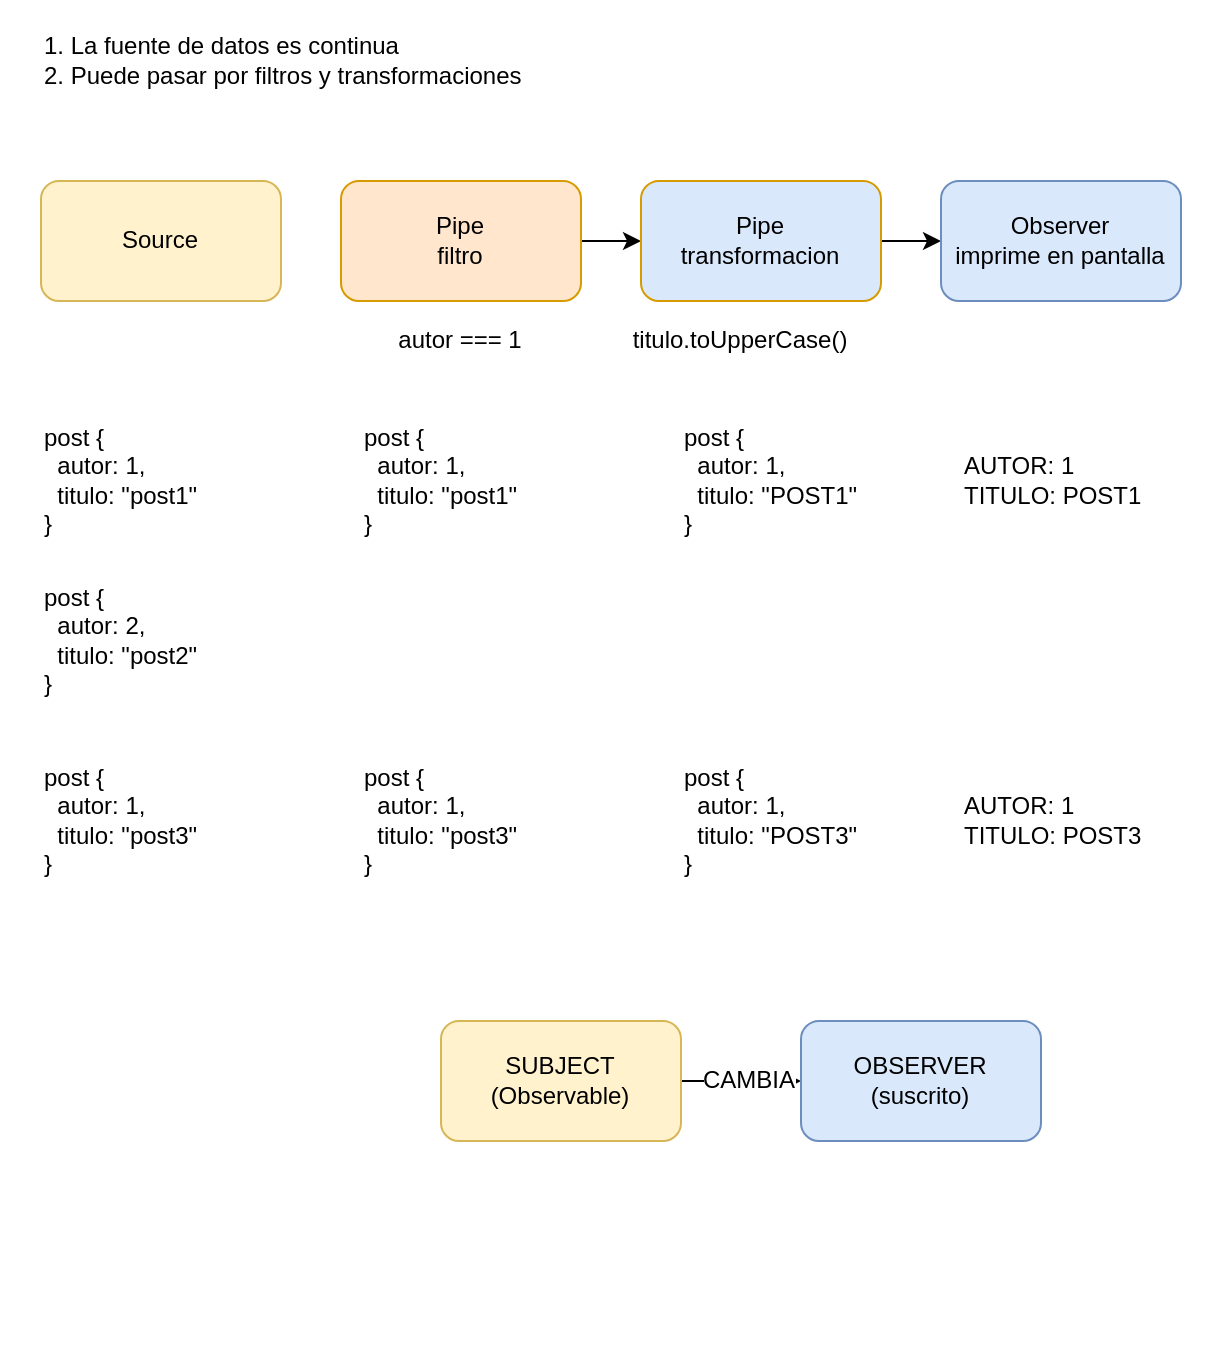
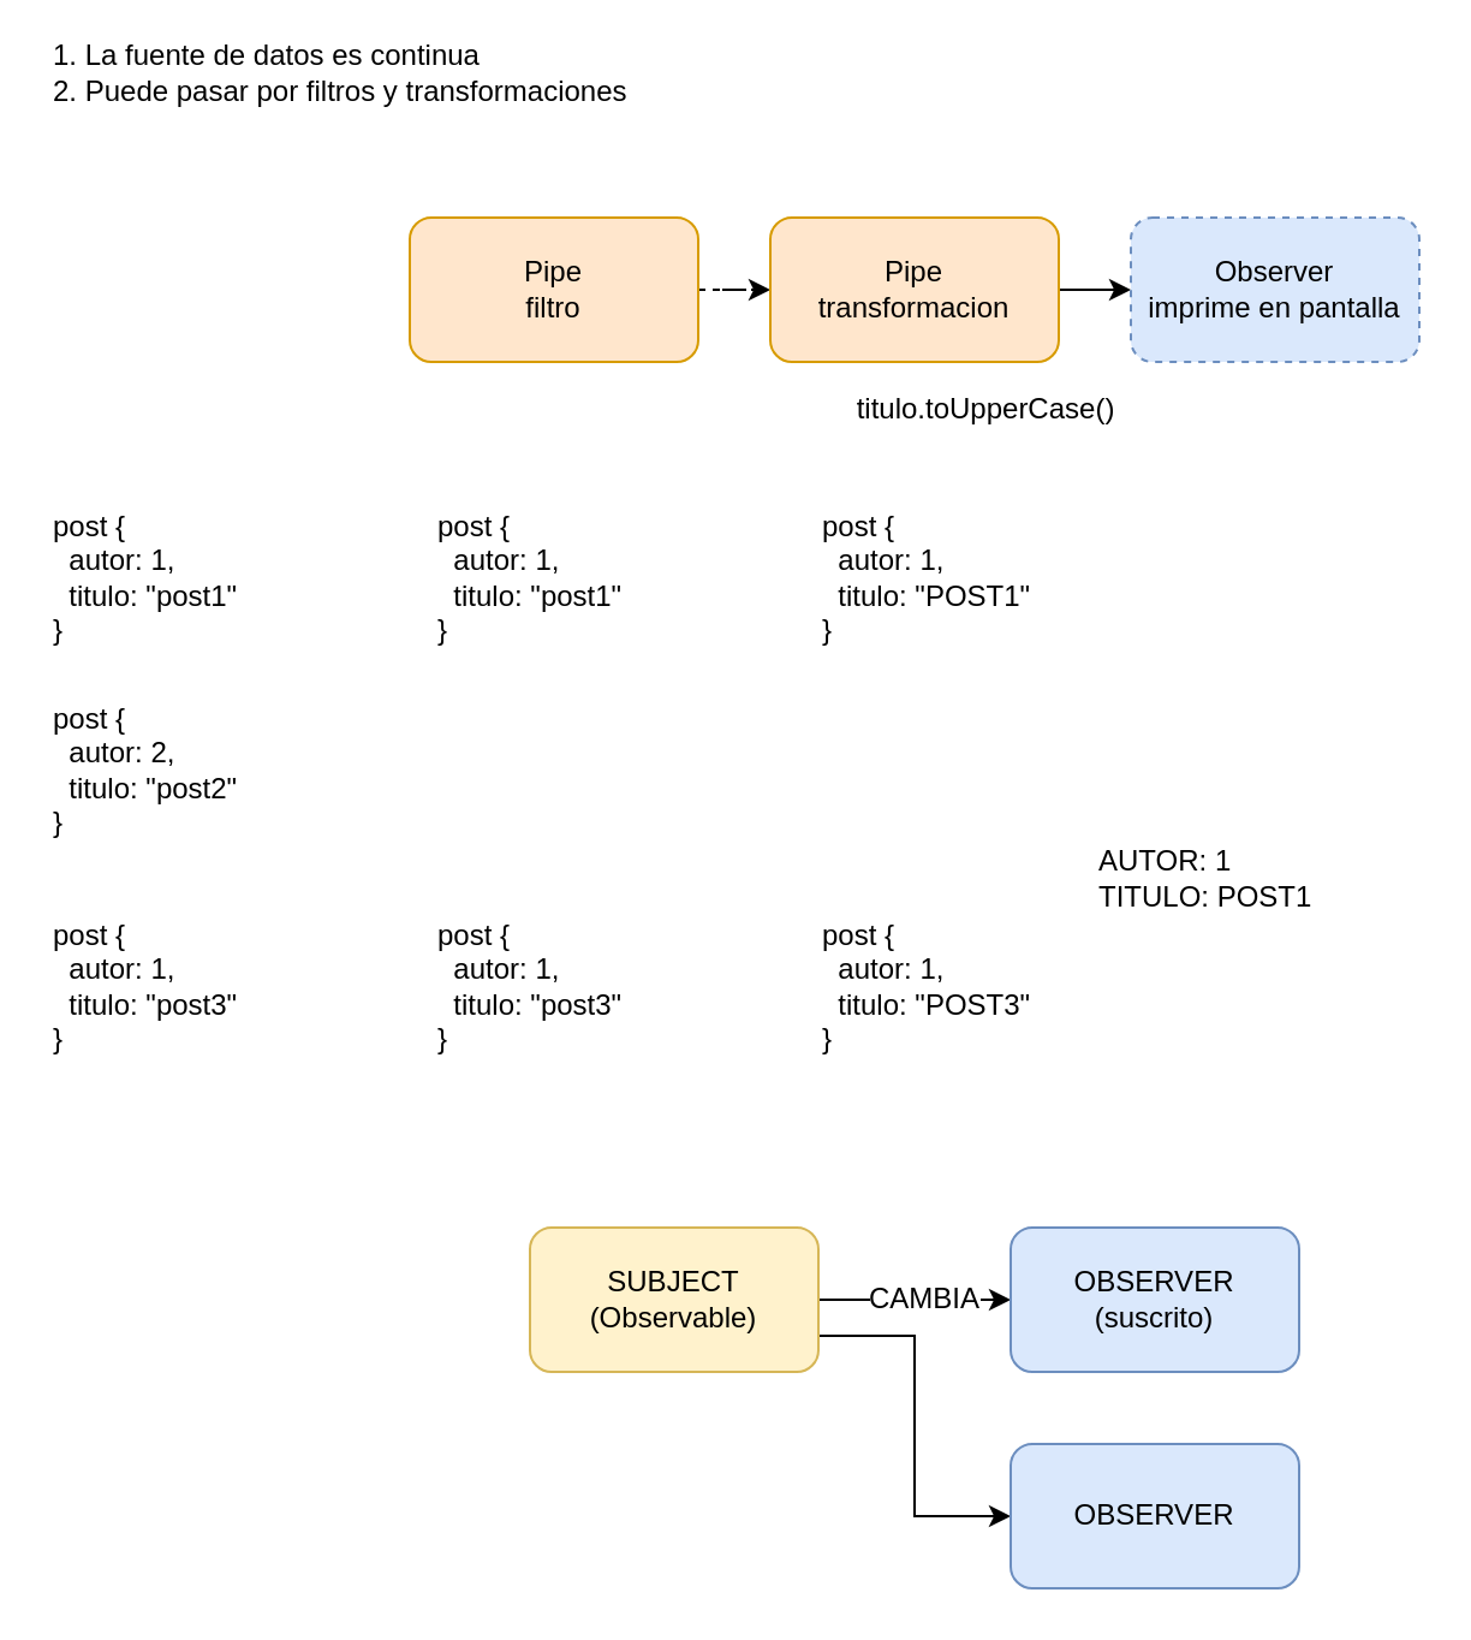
- <mxCell id="2" value="Source" style="rounded=1;whiteSpace=wrap;html=1;fillColor=#fff2cc;strokeColor=#d6b656;" vertex="1" parent="1"><mxGeometry x="20" y="90" width="120" height="60" as="geometry" /></mxCell>
- <mxCell id="3" value="" style="edgeStyle=orthogonalEdgeStyle;rounded=0;orthogonalLoop=1;jettySize=auto;html=1;" edge="1" parent="1" source="4" target="6"><mxGeometry relative="1" as="geometry" /></mxCell>
+ <mxCell id="3" value="" style="edgeStyle=orthogonalEdgeStyle;rounded=0;orthogonalLoop=1;jettySize=auto;html=1;dashed=1;" edge="1" parent="1" source="4" target="6"><mxGeometry relative="1" as="geometry" /></mxCell>
- <mxCell id="6" value="Pipe&lt;br&gt;transformacion" style="rounded=1;whiteSpace=wrap;html=1;fillColor=#dae8fc;strokeColor=#d79b00;" vertex="1" parent="1"><mxGeometry x="320" y="90" width="120" height="60" as="geometry" /></mxCell>
+ <mxCell id="6" value="Pipe&lt;br&gt;transformacion" style="rounded=1;whiteSpace=wrap;html=1;fillColor=#ffe6cc;strokeColor=#d79b00;" vertex="1" parent="1"><mxGeometry x="320" y="90" width="120" height="60" as="geometry" /></mxCell>
- <mxCell id="7" value="Observer&lt;br&gt;imprime en pantalla" style="rounded=1;whiteSpace=wrap;html=1;fillColor=#dae8fc;strokeColor=#6c8ebf;" vertex="1" parent="1"><mxGeometry x="470" y="90" width="120" height="60" as="geometry" /></mxCell>
+ <mxCell id="7" value="Observer&lt;br&gt;imprime en pantalla" style="rounded=1;whiteSpace=wrap;html=1;fillColor=#dae8fc;strokeColor=#6c8ebf;dashed=1;" vertex="1" parent="1"><mxGeometry x="470" y="90" width="120" height="60" as="geometry" /></mxCell>
- <mxCell id="9" value="autor === 1" style="text;html=1;strokeColor=none;fillColor=none;align=center;verticalAlign=middle;whiteSpace=wrap;rounded=0;" vertex="1" parent="1"><mxGeometry x="180" y="160" width="100" height="20" as="geometry" /></mxCell>
- <mxCell id="12" value="titulo.toUpperCase()" style="text;html=1;strokeColor=none;fillColor=none;align=center;verticalAlign=middle;whiteSpace=wrap;rounded=0;" vertex="1" parent="1"><mxGeometry x="320" y="160" width="100" height="20" as="geometry" /></mxCell>
+ <mxCell id="12" value="titulo.toUpperCase()" style="text;html=1;strokeColor=none;fillColor=none;align=center;verticalAlign=middle;whiteSpace=wrap;rounded=0;" vertex="1" parent="1"><mxGeometry x="360" y="160" width="100" height="20" as="geometry" /></mxCell>
- <mxCell id="13" value="AUTOR: 1&lt;br&gt;TITULO: POST1" style="text;html=1;strokeColor=none;fillColor=none;align=left;verticalAlign=middle;whiteSpace=wrap;rounded=0;" vertex="1" parent="1"><mxGeometry x="480" y="230" width="100" height="20" as="geometry" /></mxCell>
+ <mxCell id="13" value="AUTOR: 1&lt;br&gt;TITULO: POST1" style="text;html=1;strokeColor=none;fillColor=none;align=left;verticalAlign=middle;whiteSpace=wrap;rounded=0;" vertex="1" parent="1"><mxGeometry x="455" y="355" width="100" height="20" as="geometry" /></mxCell>
- <mxCell id="18" value="AUTOR: 1&lt;br&gt;TITULO: POST3" style="text;html=1;strokeColor=none;fillColor=none;align=left;verticalAlign=middle;whiteSpace=wrap;rounded=0;" vertex="1" parent="1"><mxGeometry x="480" y="400" width="100" height="20" as="geometry" /></mxCell>
- <mxCell id="24" value="OBSERVER&lt;br&gt;(suscrito)" style="rounded=1;whiteSpace=wrap;html=1;fillColor=#dae8fc;strokeColor=#6c8ebf;" vertex="1" parent="1"><mxGeometry x="400" y="510" width="120" height="60" as="geometry" /></mxCell>
+ <mxCell id="24" value="OBSERVER&lt;br&gt;(suscrito)" style="rounded=1;whiteSpace=wrap;html=1;fillColor=#dae8fc;strokeColor=#6c8ebf;" vertex="1" parent="1"><mxGeometry x="420" y="510" width="120" height="60" as="geometry" /></mxCell>
+ <mxCell id="22" style="edgeStyle=orthogonalEdgeStyle;rounded=0;orthogonalLoop=1;jettySize=auto;html=1;exitX=1;exitY=0.75;exitDx=0;exitDy=0;entryX=0;entryY=0.5;entryDx=0;entryDy=0;" edge="1" parent="1" source="23" target="25"><mxGeometry relative="1" as="geometry" /></mxCell>
+ <mxCell id="25" value="OBSERVER" style="rounded=1;whiteSpace=wrap;html=1;fillColor=#dae8fc;strokeColor=#6c8ebf;" vertex="1" parent="1"><mxGeometry x="420" y="600" width="120" height="60" as="geometry" /></mxCell>
